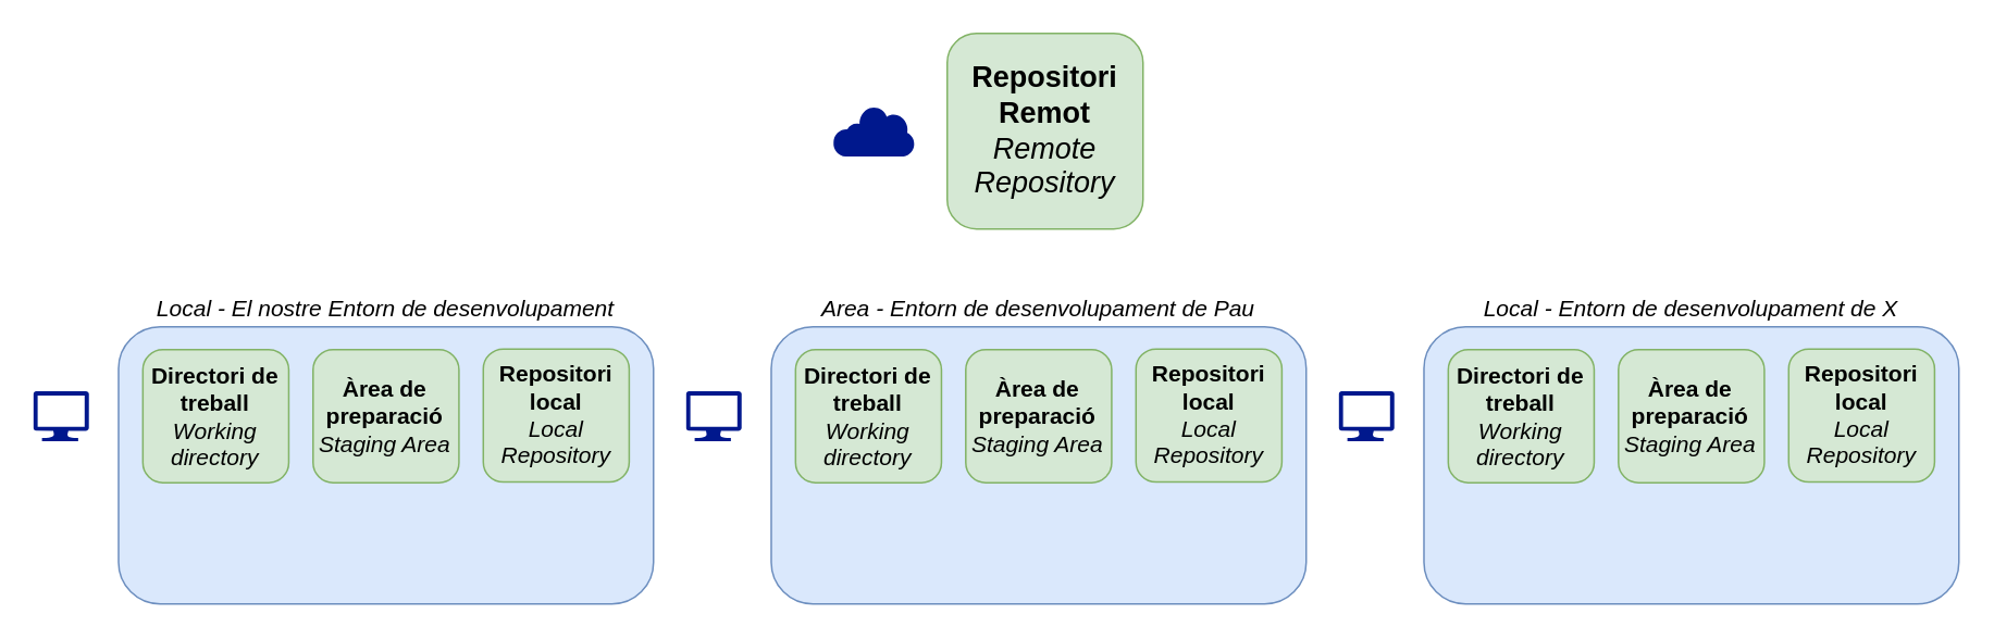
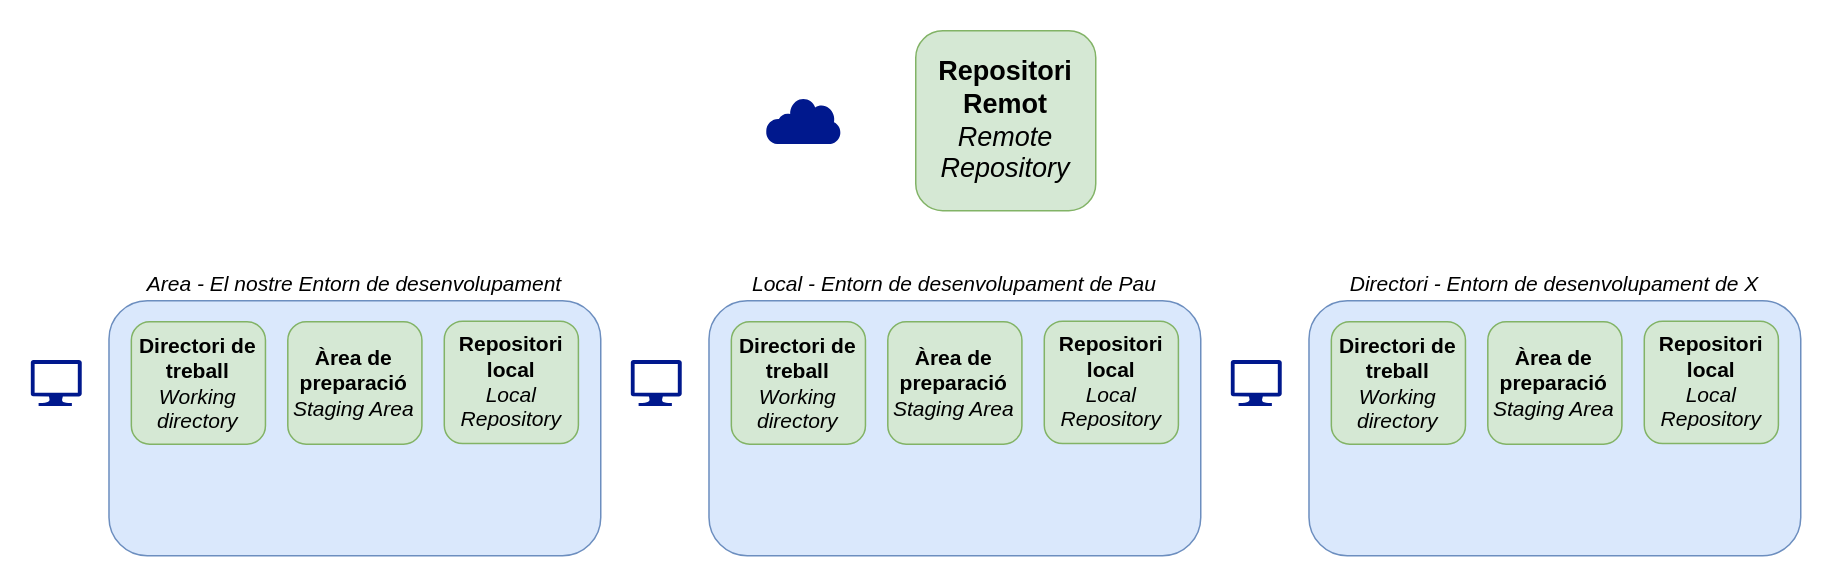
- <mxCell id="3" value="&lt;b style=&quot;font-size: 18px;&quot;&gt;Repositori Remot&lt;/b&gt;&lt;br style=&quot;font-size: 18px;&quot;&gt;&lt;i style=&quot;font-size: 18px;&quot;&gt;Remote Repository&lt;/i&gt;" style="rounded=1;whiteSpace=wrap;html=1;fontSize=18;fillColor=#d5e8d4;strokeColor=#82b366;" parent="1" vertex="1"><mxGeometry x="580" y="20" width="120" height="120" as="geometry" /></mxCell>
+ <mxCell id="3" value="&lt;b style=&quot;font-size: 18px;&quot;&gt;Repositori Remot&lt;/b&gt;&lt;br style=&quot;font-size: 18px;&quot;&gt;&lt;i style=&quot;font-size: 18px;&quot;&gt;Remote Repository&lt;/i&gt;" style="rounded=1;whiteSpace=wrap;html=1;fontSize=18;fillColor=#d5e8d4;strokeColor=#82b366;" parent="1" vertex="1"><mxGeometry x="610" y="20" width="120" height="120" as="geometry" /></mxCell>
- <mxCell id="5" value="&lt;i style=&quot;font-size: 14px;&quot;&gt;Local - El nostre Entorn de desenvolupament&lt;/i&gt;" style="rounded=1;whiteSpace=wrap;html=1;verticalAlign=bottom;labelPosition=center;verticalLabelPosition=top;align=center;textDirection=ltr;labelBackgroundColor=none;spacingTop=0;spacing=2;fontSize=14;fillColor=#dae8fc;strokeColor=#6c8ebf;container=0;" parent="4" vertex="1"><mxGeometry x="52.157" width="327.843" height="170" as="geometry" /></mxCell>
+ <mxCell id="5" value="&lt;i style=&quot;font-size: 14px;&quot;&gt;Area - El nostre Entorn de desenvolupament&lt;/i&gt;" style="rounded=1;whiteSpace=wrap;html=1;verticalAlign=bottom;labelPosition=center;verticalLabelPosition=top;align=center;textDirection=ltr;labelBackgroundColor=none;spacingTop=0;spacing=2;fontSize=14;fillColor=#dae8fc;strokeColor=#6c8ebf;container=0;" parent="4" vertex="1"><mxGeometry x="52.157" width="327.843" height="170" as="geometry" /></mxCell>
- <mxCell id="13" value="&lt;i style=&quot;font-size: 14px;&quot;&gt;Area - Entorn de desenvolupament de Pau&lt;/i&gt;" style="rounded=1;whiteSpace=wrap;html=1;verticalAlign=bottom;labelPosition=center;verticalLabelPosition=top;align=center;textDirection=ltr;labelBackgroundColor=none;spacingTop=0;spacing=2;fontSize=14;fillColor=#dae8fc;strokeColor=#6c8ebf;container=0;" vertex="1" parent="12"><mxGeometry x="52.157" width="327.843" height="170" as="geometry" /></mxCell>
+ <mxCell id="13" value="&lt;i style=&quot;font-size: 14px;&quot;&gt;Local - Entorn de desenvolupament de Pau&lt;/i&gt;" style="rounded=1;whiteSpace=wrap;html=1;verticalAlign=bottom;labelPosition=center;verticalLabelPosition=top;align=center;textDirection=ltr;labelBackgroundColor=none;spacingTop=0;spacing=2;fontSize=14;fillColor=#dae8fc;strokeColor=#6c8ebf;container=0;" vertex="1" parent="12"><mxGeometry x="52.157" width="327.843" height="170" as="geometry" /></mxCell>
- <mxCell id="21" value="&lt;i style=&quot;font-size: 14px;&quot;&gt;Local - Entorn de desenvolupament de X&lt;/i&gt;" style="rounded=1;whiteSpace=wrap;html=1;verticalAlign=bottom;labelPosition=center;verticalLabelPosition=top;align=center;textDirection=ltr;labelBackgroundColor=none;spacingTop=0;spacing=2;fontSize=14;fillColor=#dae8fc;strokeColor=#6c8ebf;container=0;" vertex="1" parent="20"><mxGeometry x="52.157" width="327.843" height="170" as="geometry" /></mxCell>
+ <mxCell id="21" value="&lt;i style=&quot;font-size: 14px;&quot;&gt;Directori - Entorn de desenvolupament de X&lt;/i&gt;" style="rounded=1;whiteSpace=wrap;html=1;verticalAlign=bottom;labelPosition=center;verticalLabelPosition=top;align=center;textDirection=ltr;labelBackgroundColor=none;spacingTop=0;spacing=2;fontSize=14;fillColor=#dae8fc;strokeColor=#6c8ebf;container=0;" vertex="1" parent="20"><mxGeometry x="52.157" width="327.843" height="170" as="geometry" /></mxCell>
